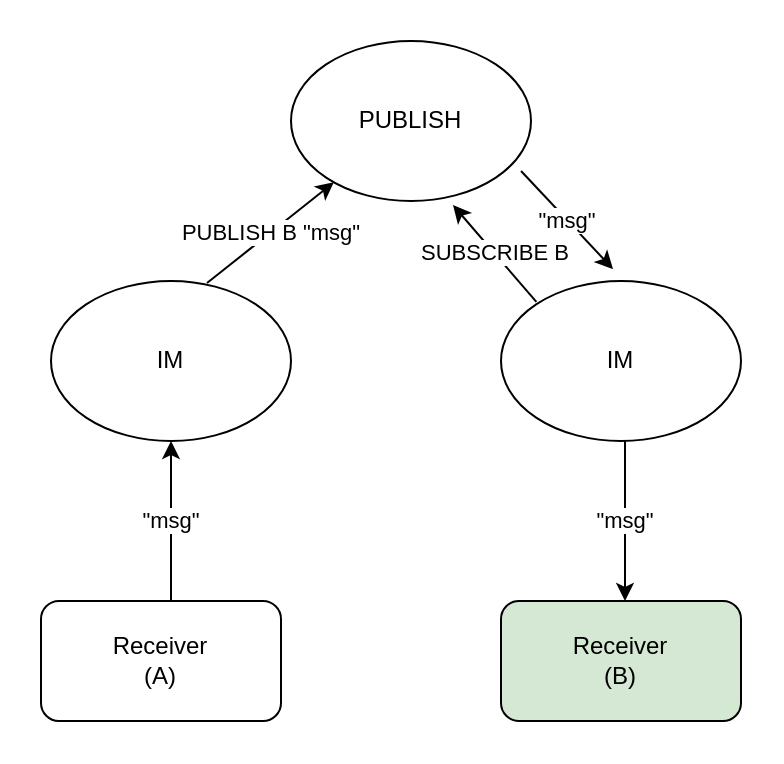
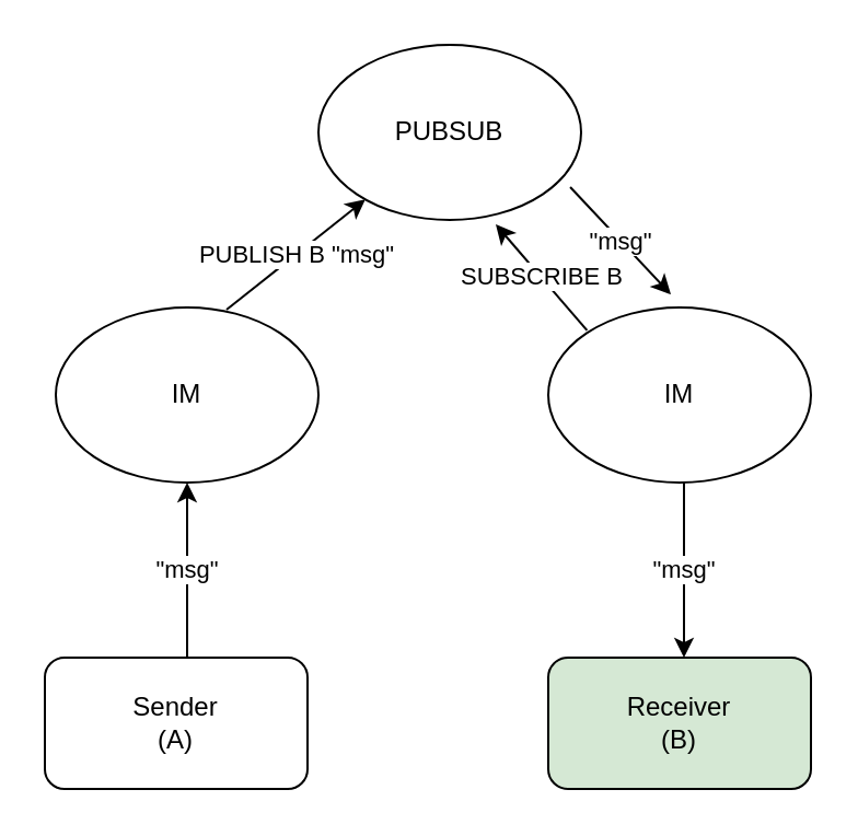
- <mxCell id="9" value="PUBLISH" style="ellipse;whiteSpace=wrap;html=1;" vertex="1" parent="1"><mxGeometry x="145" y="20" width="120" height="80" as="geometry" /></mxCell>
+ <mxCell id="9" value="PUBSUB" style="ellipse;whiteSpace=wrap;html=1;" vertex="1" parent="1"><mxGeometry x="145" y="20" width="120" height="80" as="geometry" /></mxCell>
- <mxCell id="3" value="Receiver&lt;br&gt;(A)" style="rounded=1;whiteSpace=wrap;html=1;" vertex="1" parent="1"><mxGeometry x="20" y="300" width="120" height="60" as="geometry" /></mxCell>
+ <mxCell id="3" value="Sender&lt;br&gt;(A)" style="rounded=1;whiteSpace=wrap;html=1;" vertex="1" parent="1"><mxGeometry x="20" y="300" width="120" height="60" as="geometry" /></mxCell>
